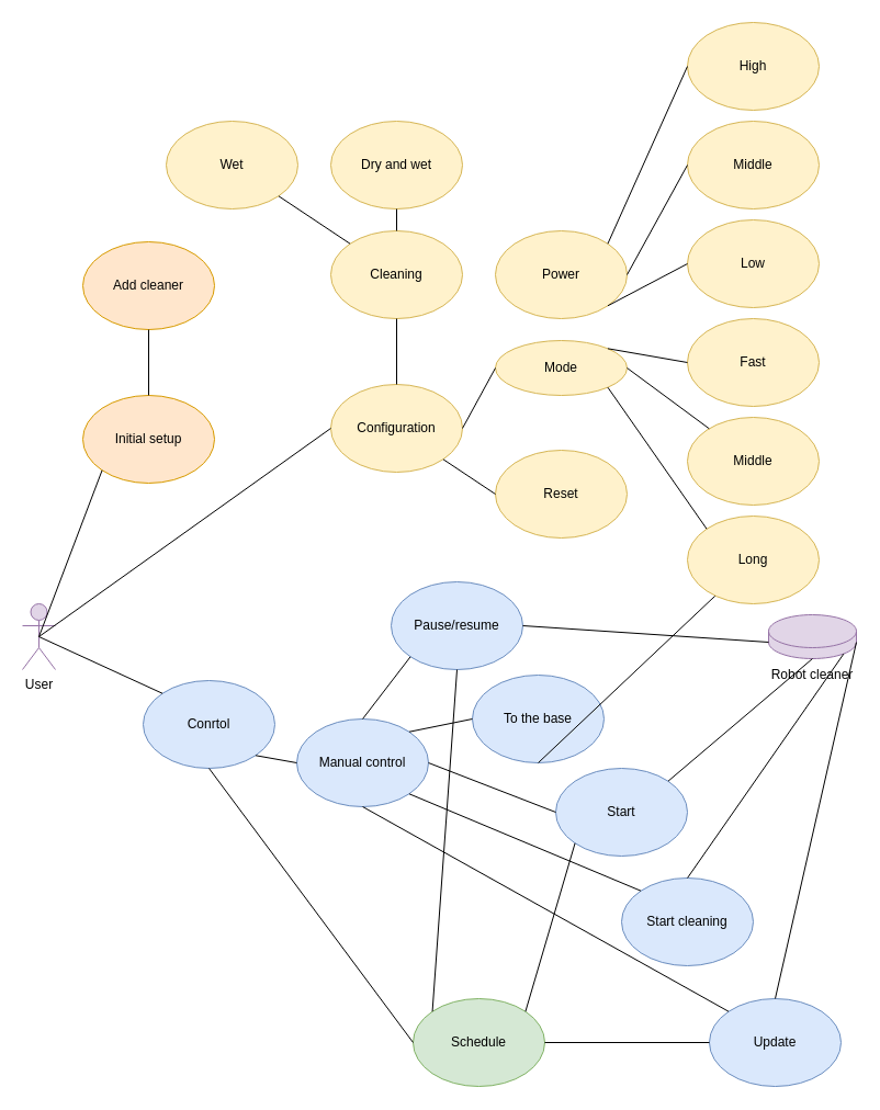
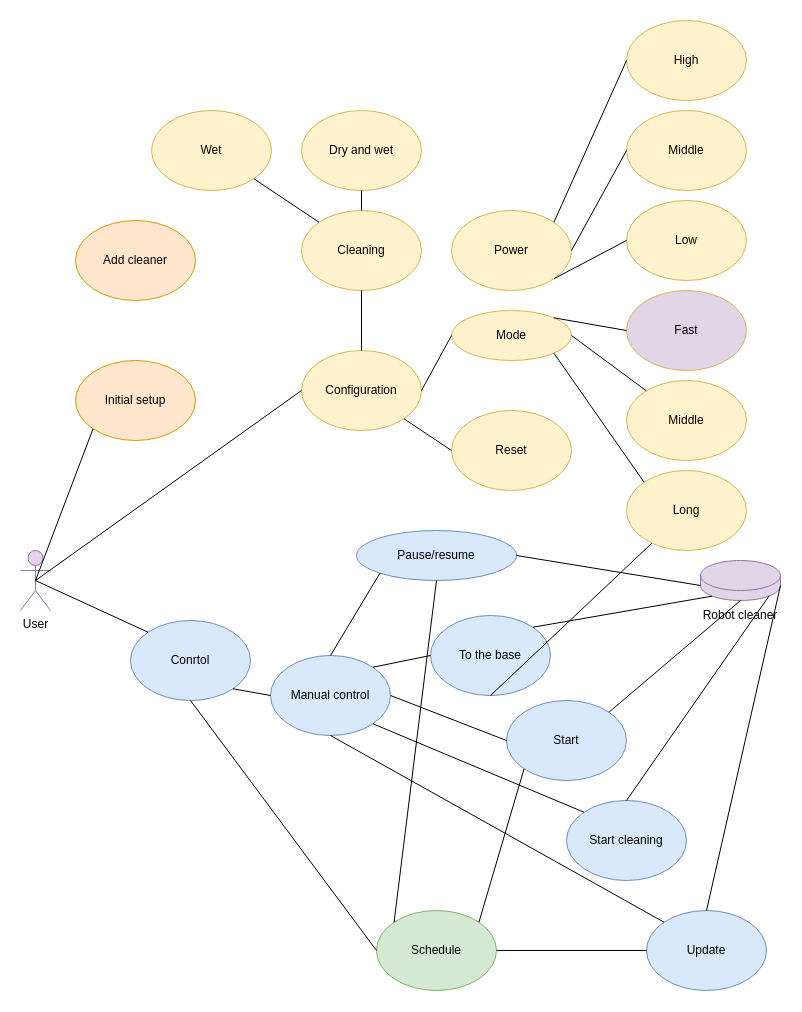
- <mxCell id="40" value="" style="endArrow=none;html=1;rounded=0;exitX=0.5;exitY=0;exitDx=0;exitDy=0;entryX=0.5;entryY=1;entryDx=0;entryDy=0;" edge="1" parent="1" source="9" target="39"><mxGeometry width="50" height="50" relative="1" as="geometry"><mxPoint x="0" y="570" as="sourcePoint" /><mxPoint x="113" y="448" as="targetPoint" /></mxGeometry></mxCell>
- <mxCell id="48" value="Fast" style="ellipse;whiteSpace=wrap;html=1;fillColor=#fff2cc;strokeColor=#d6b656;" vertex="1" parent="1"><mxGeometry x="626" y="290" width="120" height="80" as="geometry" /></mxCell>
+ <mxCell id="48" value="Fast" style="ellipse;whiteSpace=wrap;html=1;fillColor=#e1d5e7;strokeColor=#d6b656;" vertex="1" parent="1"><mxGeometry x="626" y="290" width="120" height="80" as="geometry" /></mxCell>
- <mxCell id="16" value="Pause/resume" style="ellipse;whiteSpace=wrap;html=1;fillColor=#dae8fc;strokeColor=#6c8ebf;" parent="1" vertex="1"><mxGeometry x="356" y="530" width="120" height="80" as="geometry" /></mxCell>
+ <mxCell id="16" value="Pause/resume" style="ellipse;whiteSpace=wrap;html=1;fillColor=#dae8fc;strokeColor=#6c8ebf;" parent="1" vertex="1"><mxGeometry x="356" y="530" width="160" height="50" as="geometry" /></mxCell>
+ <mxCell id="33" value="" style="endArrow=none;html=1;rounded=0;exitX=1;exitY=0;exitDx=0;exitDy=0;entryX=0.145;entryY=1;entryDx=0;entryDy=-4.35;entryPerimeter=0;" parent="1" source="11" target="3" edge="1"><mxGeometry width="50" height="50" relative="1" as="geometry"><mxPoint x="392" y="742" as="sourcePoint" /><mxPoint x="440" y="670" as="targetPoint" /></mxGeometry></mxCell>
